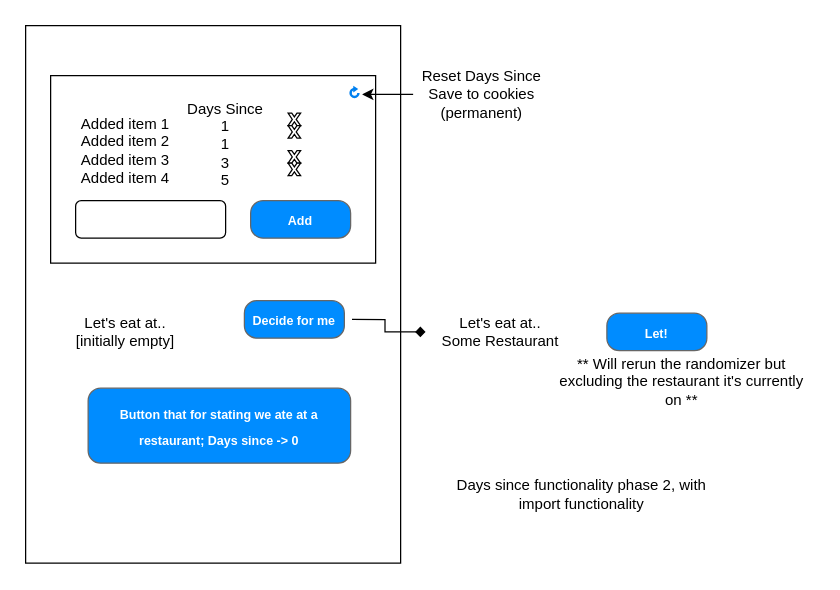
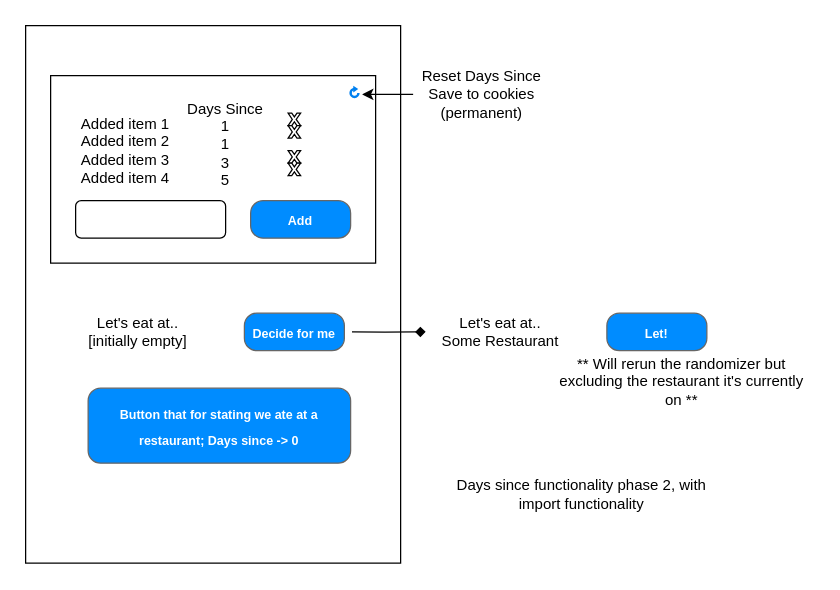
- <mxCell id="16" value="&lt;font style=&quot;font-size: 10px;&quot;&gt;Decide for me&lt;/font&gt;" style="strokeWidth=1;shadow=0;dashed=0;align=center;html=1;shape=mxgraph.mockup.buttons.button;strokeColor=#666666;fontColor=#ffffff;mainText=;buttonStyle=round;fontSize=17;fontStyle=1;fillColor=#008cff;whiteSpace=wrap;verticalAlign=middle;" vertex="1" parent="1"><mxGeometry x="195" y="240" width="80" height="30" as="geometry" /></mxCell>
+ <mxCell id="16" value="&lt;font style=&quot;font-size: 10px;&quot;&gt;Decide for me&lt;/font&gt;" style="strokeWidth=1;shadow=0;dashed=0;align=center;html=1;shape=mxgraph.mockup.buttons.button;strokeColor=#666666;fontColor=#ffffff;mainText=;buttonStyle=round;fontSize=17;fontStyle=1;fillColor=#008cff;whiteSpace=wrap;verticalAlign=middle;" vertex="1" parent="1"><mxGeometry x="195" y="250" width="80" height="30" as="geometry" /></mxCell>
- <mxCell id="15" value="Let's eat at..&lt;br&gt;[initially empty]" style="text;html=1;strokeColor=none;fillColor=none;align=center;verticalAlign=middle;whiteSpace=wrap;rounded=0;" vertex="1" parent="1"><mxGeometry x="40" y="250" width="120" height="30" as="geometry" /></mxCell>
+ <mxCell id="15" value="Let's eat at..&lt;br&gt;[initially empty]" style="text;html=1;strokeColor=none;fillColor=none;align=center;verticalAlign=middle;whiteSpace=wrap;rounded=0;" vertex="1" parent="1"><mxGeometry x="50" y="250" width="120" height="30" as="geometry" /></mxCell>
